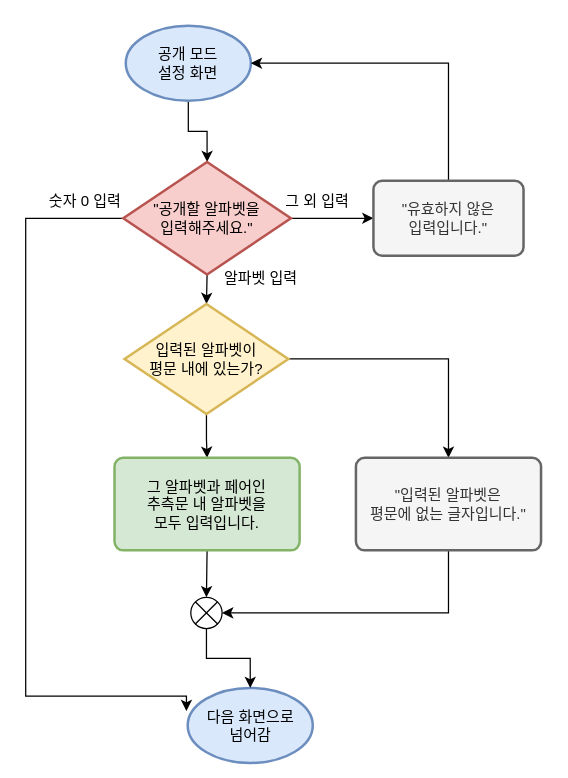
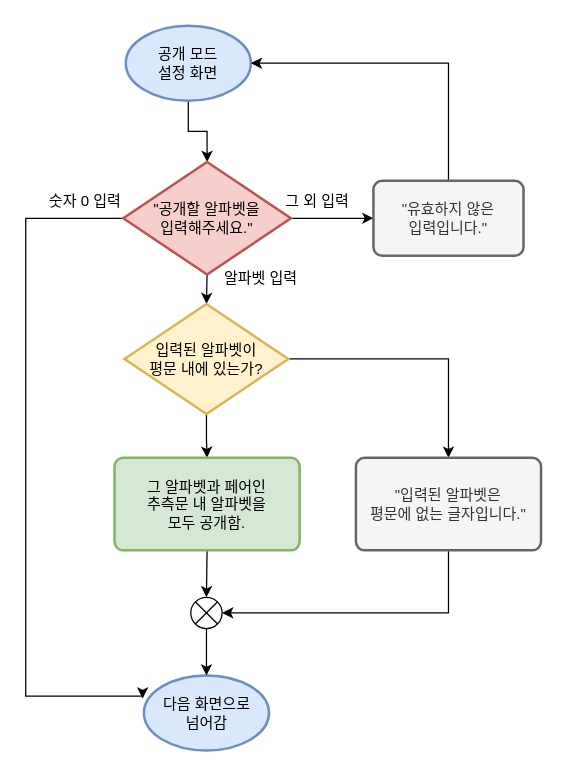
- <mxCell id="20" value="그 알파벳과 페어인&lt;br&gt;추측문 내 알파벳을&lt;br&gt;모두 입력입니다." style="rounded=1;whiteSpace=wrap;html=1;absoluteArcSize=1;arcSize=14;strokeWidth=2;fillColor=#d5e8d4;strokeColor=#82b366;" parent="1" vertex="1"><mxGeometry x="91" y="365.5" width="148" height="74" as="geometry" /></mxCell>
+ <mxCell id="20" value="그 알파벳과 페어인&lt;br&gt;추측문 내 알파벳을&lt;br&gt;모두 공개함." style="rounded=1;whiteSpace=wrap;html=1;absoluteArcSize=1;arcSize=14;strokeWidth=2;fillColor=#d5e8d4;strokeColor=#82b366;" parent="1" vertex="1"><mxGeometry x="91" y="365.5" width="148" height="74" as="geometry" /></mxCell>
- <mxCell id="17" value="다음 화면으로&lt;br&gt;넘어감" style="strokeWidth=2;html=1;shape=mxgraph.flowchart.start_1;whiteSpace=wrap;fillColor=#dae8fc;strokeColor=#6c8ebf;" parent="1" vertex="1"><mxGeometry x="149.5" y="549.5" width="100" height="60" as="geometry" /></mxCell>
+ <mxCell id="17" value="다음 화면으로&lt;br&gt;넘어감" style="strokeWidth=2;html=1;shape=mxgraph.flowchart.start_1;whiteSpace=wrap;fillColor=#dae8fc;strokeColor=#6c8ebf;" parent="1" vertex="1"><mxGeometry x="114.5" y="539.5" width="100" height="60" as="geometry" /></mxCell>
